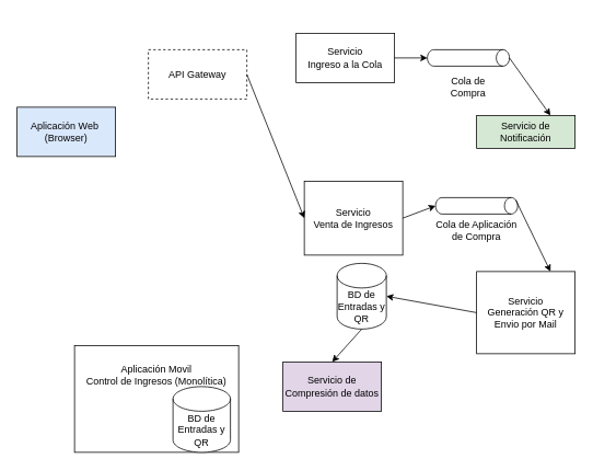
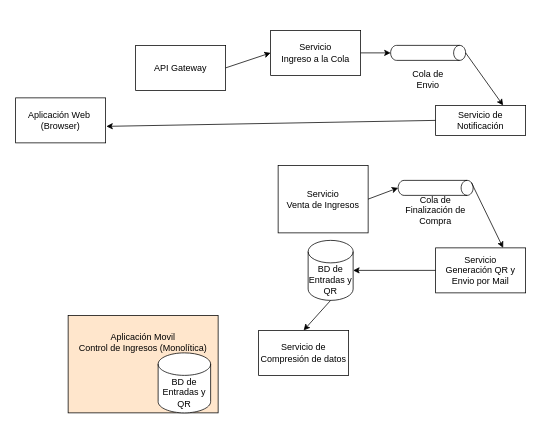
+ <mxCell id="6" value="" style="endArrow=classic;html=1;rounded=0;entryX=0;entryY=0.5;entryDx=0;entryDy=0;exitX=1;exitY=0.5;exitDx=0;exitDy=0;" edge="1" parent="1" source="3" target="5"><mxGeometry width="50" height="50" relative="1" as="geometry"><mxPoint x="320" y="200" as="sourcePoint" /><mxPoint x="370" y="150" as="targetPoint" /></mxGeometry></mxCell>
- <mxCell id="3" value="API Gateway" style="rounded=0;whiteSpace=wrap;html=1;dashed=1;" vertex="1" parent="1"><mxGeometry x="180" y="60" width="120" height="60" as="geometry" /></mxCell>
+ <mxCell id="3" value="API Gateway" style="rounded=0;whiteSpace=wrap;html=1;" vertex="1" parent="1"><mxGeometry x="180" y="60" width="120" height="60" as="geometry" /></mxCell>
- <mxCell id="9" value="Cola de Compra" style="text;html=1;align=center;verticalAlign=middle;whiteSpace=wrap;rounded=0;" vertex="1" parent="1"><mxGeometry x="540" y="90" width="60" height="30" as="geometry" /></mxCell>
+ <mxCell id="9" value="Cola de Envio" style="text;html=1;align=center;verticalAlign=middle;whiteSpace=wrap;rounded=0;" vertex="1" parent="1"><mxGeometry x="540" y="90" width="60" height="30" as="geometry" /></mxCell>
- <mxCell id="2" value="Aplicación Web&amp;nbsp;&lt;div&gt;(Browser)&lt;/div&gt;" style="rounded=0;whiteSpace=wrap;html=1;fillColor=#dae8fc;" vertex="1" parent="1"><mxGeometry x="20" y="130" width="120" height="60" as="geometry" /></mxCell>
+ <mxCell id="2" value="Aplicación Web&amp;nbsp;&lt;div&gt;(Browser)&lt;/div&gt;" style="rounded=0;whiteSpace=wrap;html=1;" vertex="1" parent="1"><mxGeometry x="20" y="130" width="120" height="60" as="geometry" /></mxCell>
- <mxCell id="11" value="Servicio de Notificación" style="rounded=0;whiteSpace=wrap;html=1;fillColor=#d5e8d4;" vertex="1" parent="1"><mxGeometry x="580" y="140" width="120" height="40" as="geometry" /></mxCell>
+ <mxCell id="11" value="Servicio de Notificación" style="rounded=0;whiteSpace=wrap;html=1;" vertex="1" parent="1"><mxGeometry x="580" y="140" width="120" height="40" as="geometry" /></mxCell>
+ <mxCell id="13" value="" style="endArrow=classic;html=1;rounded=0;entryX=1.008;entryY=0.633;entryDx=0;entryDy=0;exitX=0;exitY=0.5;exitDx=0;exitDy=0;entryPerimeter=0;" edge="1" parent="1" source="11" target="2"><mxGeometry width="50" height="50" relative="1" as="geometry"><mxPoint x="320" y="240" as="sourcePoint" /><mxPoint x="370" y="190" as="targetPoint" /></mxGeometry></mxCell>
- <mxCell id="7" value="" style="endArrow=classic;html=1;rounded=0;entryX=0;entryY=0.5;entryDx=0;entryDy=0;exitX=1;exitY=0.5;exitDx=0;exitDy=0;" edge="1" parent="1" source="3" target="4"><mxGeometry width="50" height="50" relative="1" as="geometry"><mxPoint x="320" y="200" as="sourcePoint" /><mxPoint x="370" y="150" as="targetPoint" /></mxGeometry></mxCell>
- <mxCell id="15" value="Cola de Aplicación de Compra" style="text;html=1;align=center;verticalAlign=middle;whiteSpace=wrap;rounded=0;" vertex="1" parent="1"><mxGeometry x="525" y="265" width="110" height="30" as="geometry" /></mxCell>
+ <mxCell id="15" value="Cola de Finalización de Compra" style="text;html=1;align=center;verticalAlign=middle;whiteSpace=wrap;rounded=0;" vertex="1" parent="1"><mxGeometry x="525" y="265" width="110" height="30" as="geometry" /></mxCell>
- <mxCell id="16" value="Servicio&lt;div&gt;Generación QR y Envio por Mail&lt;/div&gt;" style="rounded=0;whiteSpace=wrap;html=1;" vertex="1" parent="1"><mxGeometry x="580" y="330" width="120" height="100" as="geometry" /></mxCell>
+ <mxCell id="16" value="Servicio&lt;div&gt;Generación QR y Envio por Mail&lt;/div&gt;" style="rounded=0;whiteSpace=wrap;html=1;" vertex="1" parent="1"><mxGeometry x="580" y="330" width="120" height="60" as="geometry" /></mxCell>
- <mxCell id="22" value="Servicio de Compresión de datos" style="rounded=0;whiteSpace=wrap;html=1;fillColor=#e1d5e7;" vertex="1" parent="1"><mxGeometry x="344" y="440" width="120" height="60" as="geometry" /></mxCell>
+ <mxCell id="22" value="Servicio de Compresión de datos" style="rounded=0;whiteSpace=wrap;html=1;" vertex="1" parent="1"><mxGeometry x="344" y="440" width="120" height="60" as="geometry" /></mxCell>
- <mxCell id="20" value="Aplicación Movil&lt;div&gt;Control de Ingresos (Monolítica)&lt;/div&gt;&lt;div&gt;&lt;br&gt;&lt;/div&gt;&lt;div&gt;&lt;br&gt;&lt;/div&gt;&lt;div&gt;&lt;br&gt;&lt;/div&gt;&lt;div&gt;&lt;br&gt;&lt;/div&gt;" style="rounded=0;whiteSpace=wrap;html=1;" vertex="1" parent="1"><mxGeometry x="90" y="420" width="200" height="130" as="geometry" /></mxCell>
+ <mxCell id="20" value="Aplicación Movil&lt;div&gt;Control de Ingresos (Monolítica)&lt;/div&gt;&lt;div&gt;&lt;br&gt;&lt;/div&gt;&lt;div&gt;&lt;br&gt;&lt;/div&gt;&lt;div&gt;&lt;br&gt;&lt;/div&gt;&lt;div&gt;&lt;br&gt;&lt;/div&gt;" style="rounded=0;whiteSpace=wrap;html=1;fillColor=#ffe6cc;" vertex="1" parent="1"><mxGeometry x="90" y="420" width="200" height="130" as="geometry" /></mxCell>
